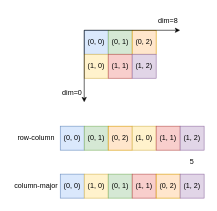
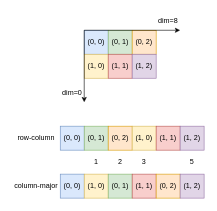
+ <mxCell id="26" value="1" style="text;html=1;strokeColor=none;fillColor=none;align=center;verticalAlign=middle;whiteSpace=wrap;rounded=0;" parent="1" vertex="1"><mxGeometry x="140" y="250" width="40" height="40" as="geometry" /></mxCell>
+ <mxCell id="27" value="2" style="text;html=1;strokeColor=none;fillColor=none;align=center;verticalAlign=middle;whiteSpace=wrap;rounded=0;" parent="1" vertex="1"><mxGeometry x="180" y="250" width="40" height="40" as="geometry" /></mxCell>
+ <mxCell id="28" value="3" style="text;html=1;strokeColor=none;fillColor=none;align=center;verticalAlign=middle;whiteSpace=wrap;rounded=0;" parent="1" vertex="1"><mxGeometry x="220" y="250" width="40" height="40" as="geometry" /></mxCell>
